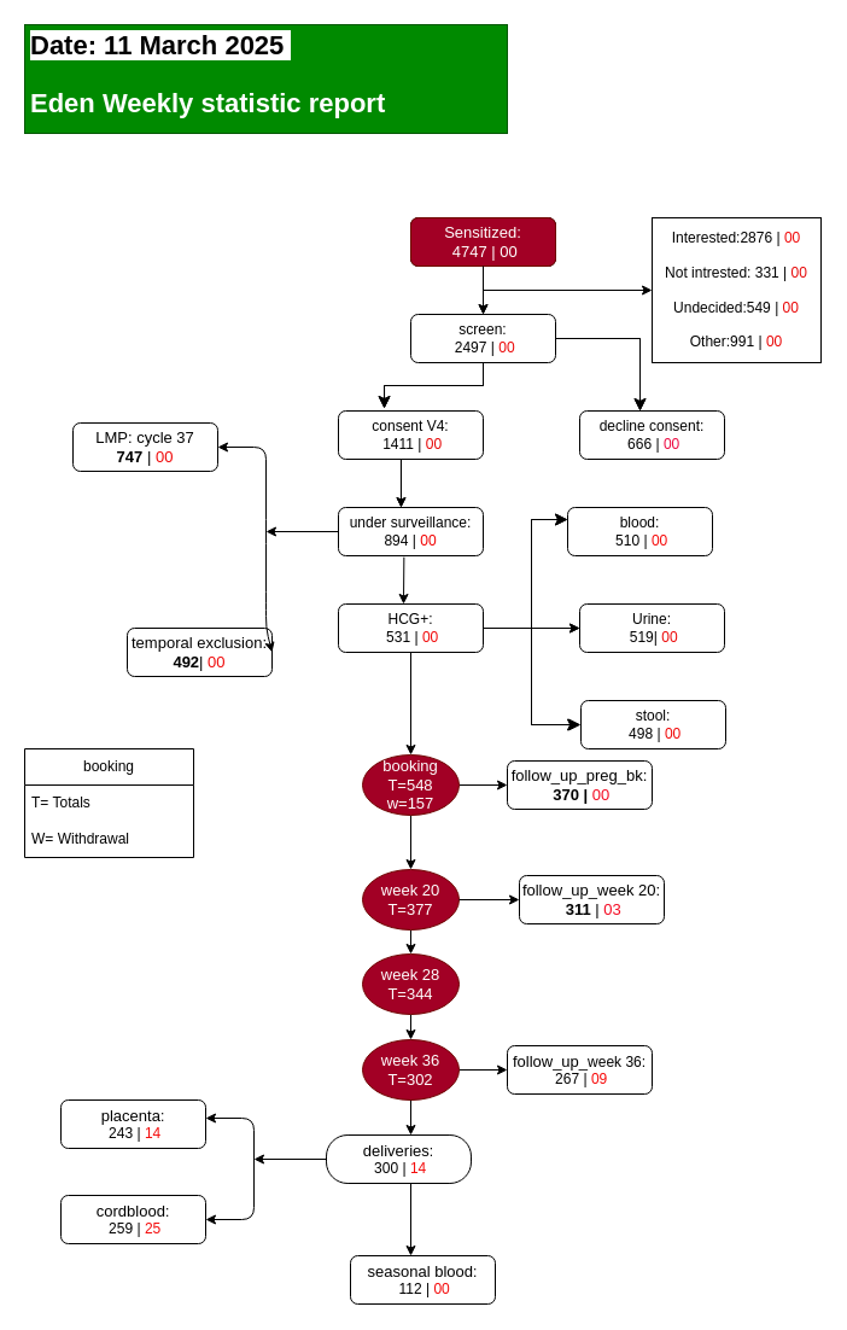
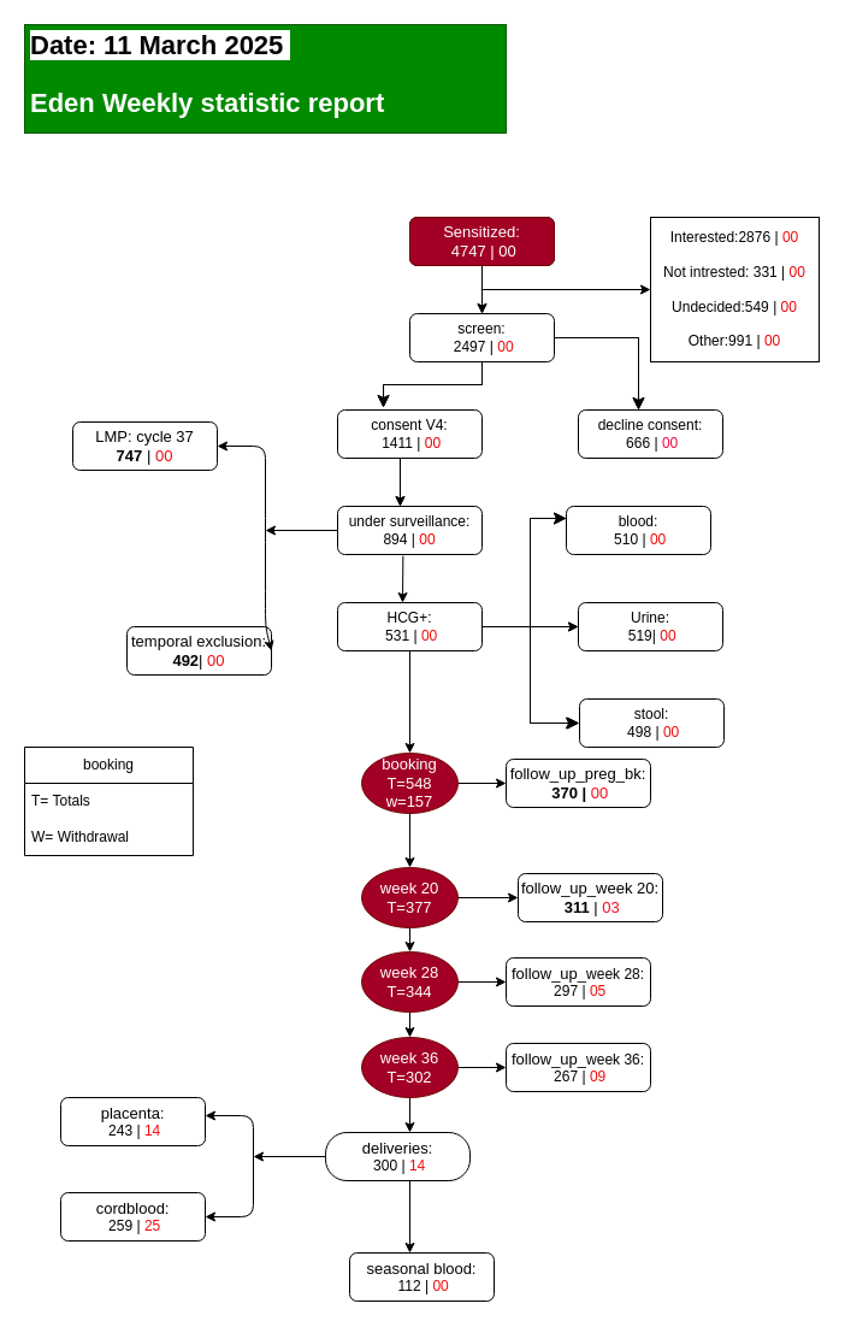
+ <mxCell id="39" value="" style="edgeStyle=none;html=1;fontColor=#FFFFFF;" parent="1" source="40" target="45" edge="1"><mxGeometry relative="1" as="geometry" /></mxCell>
+ <mxCell id="45" value="&lt;span style=&quot;font-size: 13px;&quot;&gt;follow_up_&lt;/span&gt;week 28:&lt;br&gt;&amp;nbsp;297 | &lt;font color=&quot;#f40606&quot;&gt;05&lt;/font&gt;&lt;div style=&quot;display:none&quot; id=&quot;SDCloudData&quot;&gt;&lt;/div&gt;&lt;div style=&quot;display:none&quot; id=&quot;SDCloudData&quot;&gt;&lt;/div&gt;&lt;div style=&quot;display:none&quot; id=&quot;SDCloudData&quot;&gt;&lt;/div&gt;&lt;div style=&quot;display:none&quot; id=&quot;SDCloudData&quot;&gt;&lt;/div&gt;" style="rounded=1;whiteSpace=wrap;html=1;" parent="1" vertex="1"><mxGeometry x="420" y="795" width="120" height="40" as="geometry" /></mxCell>
